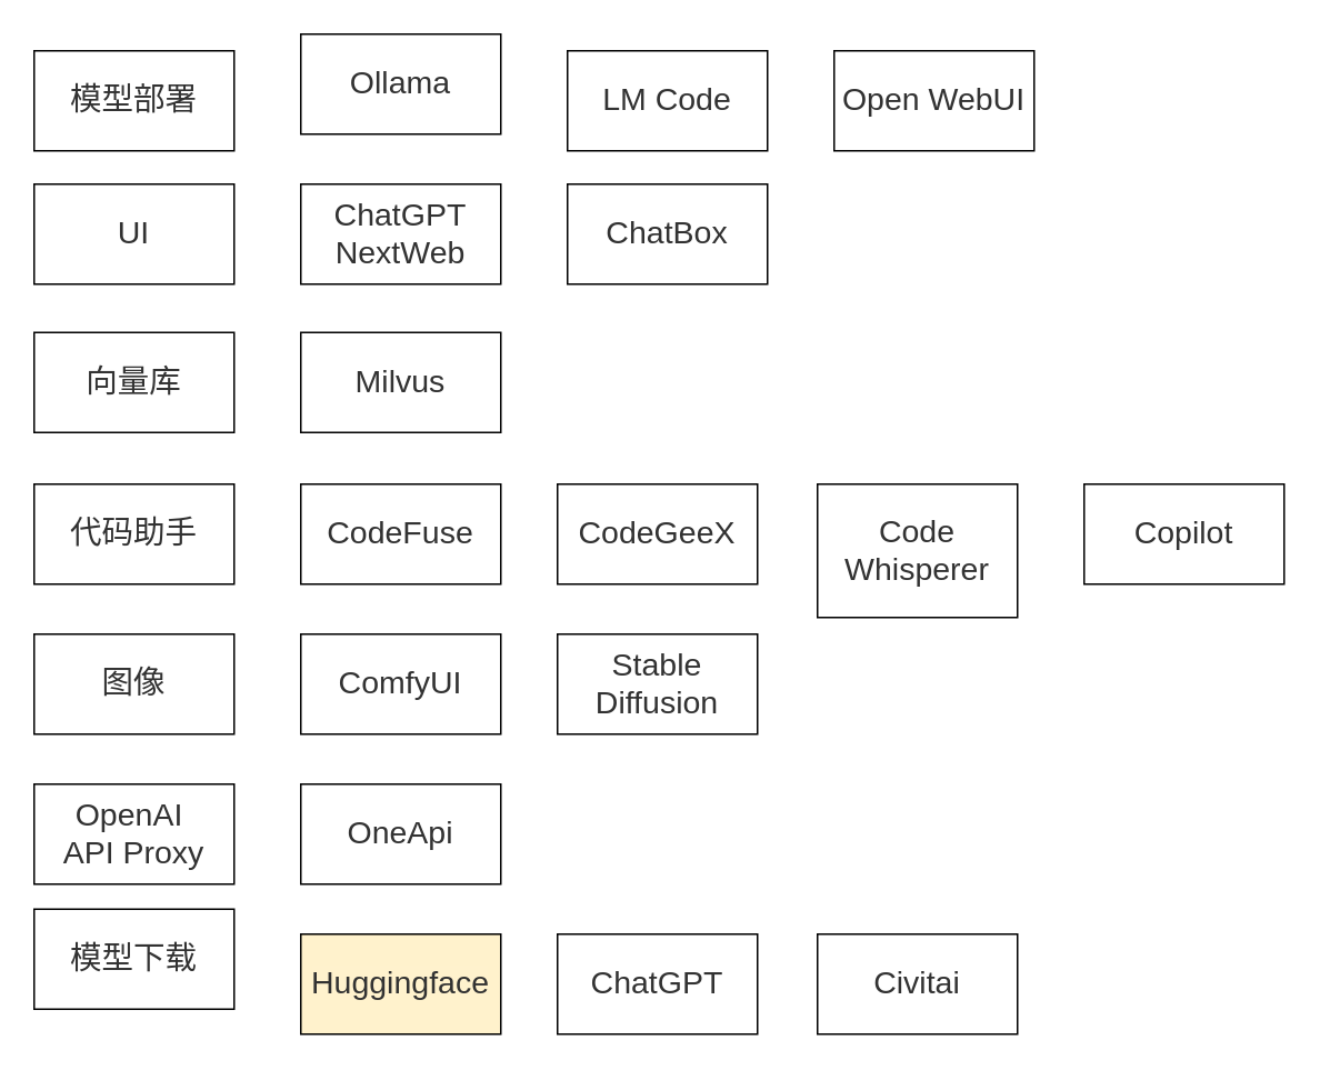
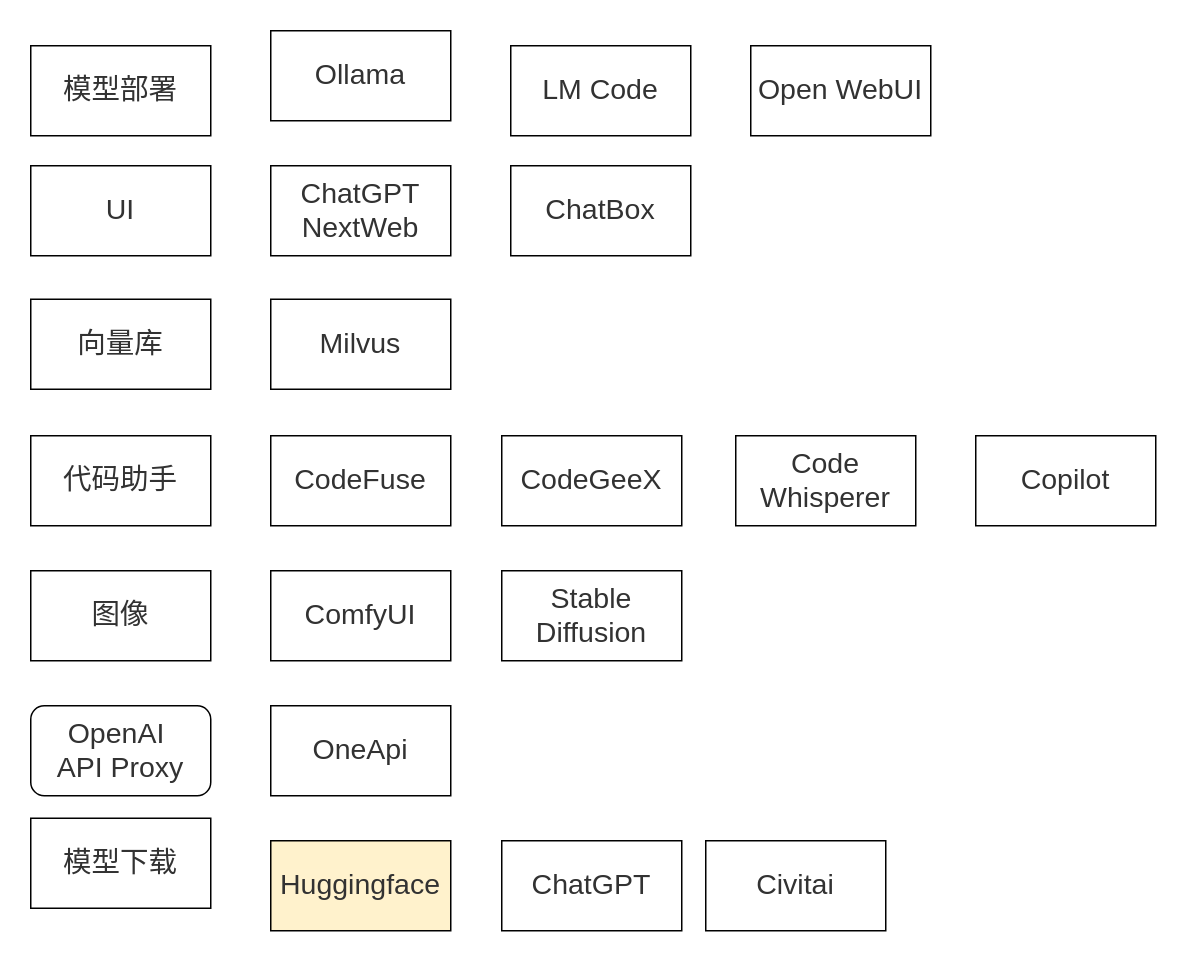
- <mxCell id="14" value="&lt;font face=&quot;Microsoft YaHei, 微软雅黑, Arial&quot; color=&quot;#323232&quot;&gt;&lt;span style=&quot;font-size: 19px; background-color: rgba(255, 255, 255, 0.01);&quot;&gt;Code&lt;/span&gt;&lt;/font&gt;&lt;div&gt;&lt;font face=&quot;Microsoft YaHei, 微软雅黑, Arial&quot; color=&quot;#323232&quot;&gt;&lt;span style=&quot;font-size: 19px; background-color: rgba(255, 255, 255, 0.01);&quot;&gt;Whisperer&lt;/span&gt;&lt;/font&gt;&lt;/div&gt;" style="rounded=0;whiteSpace=wrap;html=1;" vertex="1" parent="1"><mxGeometry x="490" y="290" width="120" height="80" as="geometry" /></mxCell>
+ <mxCell id="14" value="&lt;font face=&quot;Microsoft YaHei, 微软雅黑, Arial&quot; color=&quot;#323232&quot;&gt;&lt;span style=&quot;font-size: 19px; background-color: rgba(255, 255, 255, 0.01);&quot;&gt;Code&lt;/span&gt;&lt;/font&gt;&lt;div&gt;&lt;font face=&quot;Microsoft YaHei, 微软雅黑, Arial&quot; color=&quot;#323232&quot;&gt;&lt;span style=&quot;font-size: 19px; background-color: rgba(255, 255, 255, 0.01);&quot;&gt;Whisperer&lt;/span&gt;&lt;/font&gt;&lt;/div&gt;" style="rounded=0;whiteSpace=wrap;html=1;" vertex="1" parent="1"><mxGeometry x="490" y="290" width="120" height="60" as="geometry" /></mxCell>
- <mxCell id="19" value="&lt;font face=&quot;Microsoft YaHei, 微软雅黑, Arial&quot; color=&quot;#323232&quot;&gt;&lt;span style=&quot;font-size: 19px; background-color: rgba(255, 255, 255, 0.01);&quot;&gt;OpenAI&amp;nbsp;&lt;/span&gt;&lt;/font&gt;&lt;div&gt;&lt;font face=&quot;Microsoft YaHei, 微软雅黑, Arial&quot; color=&quot;#323232&quot;&gt;&lt;span style=&quot;font-size: 19px; background-color: rgba(255, 255, 255, 0.01);&quot;&gt;API Proxy&lt;/span&gt;&lt;/font&gt;&lt;/div&gt;" style="rounded=0;whiteSpace=wrap;html=1;" vertex="1" parent="1"><mxGeometry x="20" y="470" width="120" height="60" as="geometry" /></mxCell>
+ <mxCell id="19" value="&lt;font face=&quot;Microsoft YaHei, 微软雅黑, Arial&quot; color=&quot;#323232&quot;&gt;&lt;span style=&quot;font-size: 19px; background-color: rgba(255, 255, 255, 0.01);&quot;&gt;OpenAI&amp;nbsp;&lt;/span&gt;&lt;/font&gt;&lt;div&gt;&lt;font face=&quot;Microsoft YaHei, 微软雅黑, Arial&quot; color=&quot;#323232&quot;&gt;&lt;span style=&quot;font-size: 19px; background-color: rgba(255, 255, 255, 0.01);&quot;&gt;API Proxy&lt;/span&gt;&lt;/font&gt;&lt;/div&gt;" style="whiteSpace=wrap;html=1;rounded=1;" vertex="1" parent="1"><mxGeometry x="20" y="470" width="120" height="60" as="geometry" /></mxCell>
- <mxCell id="24" value="&lt;font face=&quot;Microsoft YaHei, 微软雅黑, Arial&quot; color=&quot;#323232&quot;&gt;&lt;span style=&quot;font-size: 19px; background-color: rgba(255, 255, 255, 0.01);&quot;&gt;Civitai&lt;/span&gt;&lt;/font&gt;" style="rounded=0;whiteSpace=wrap;html=1;" vertex="1" parent="1"><mxGeometry x="490" y="560" width="120" height="60" as="geometry" /></mxCell>
+ <mxCell id="24" value="&lt;font face=&quot;Microsoft YaHei, 微软雅黑, Arial&quot; color=&quot;#323232&quot;&gt;&lt;span style=&quot;font-size: 19px; background-color: rgba(255, 255, 255, 0.01);&quot;&gt;Civitai&lt;/span&gt;&lt;/font&gt;" style="rounded=0;whiteSpace=wrap;html=1;" vertex="1" parent="1"><mxGeometry x="470" y="560" width="120" height="60" as="geometry" /></mxCell>
